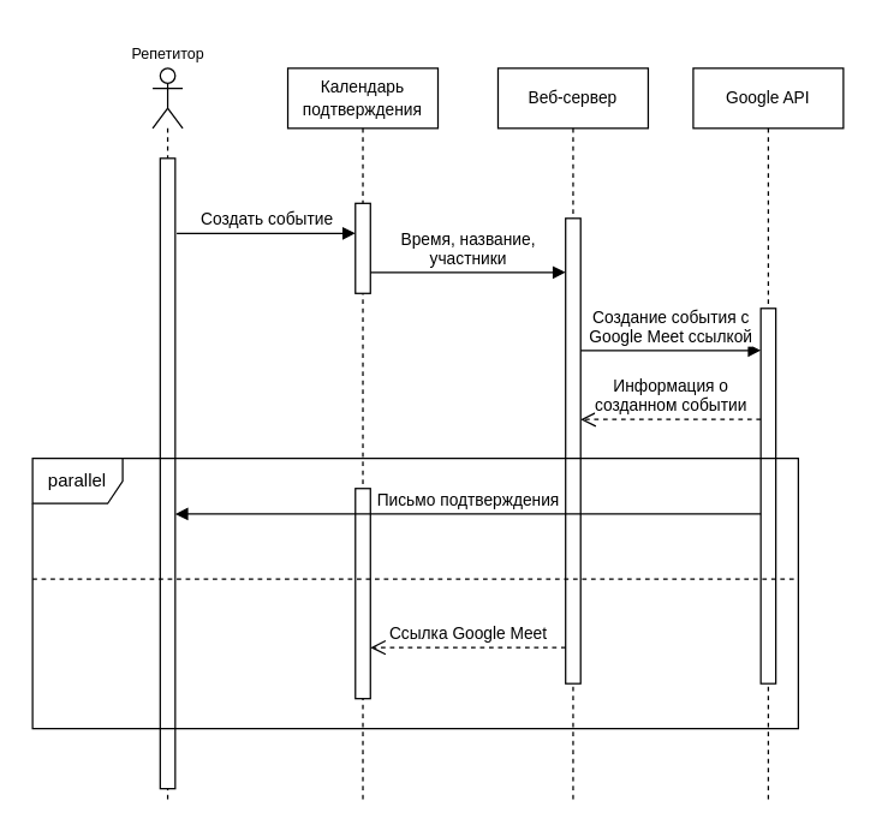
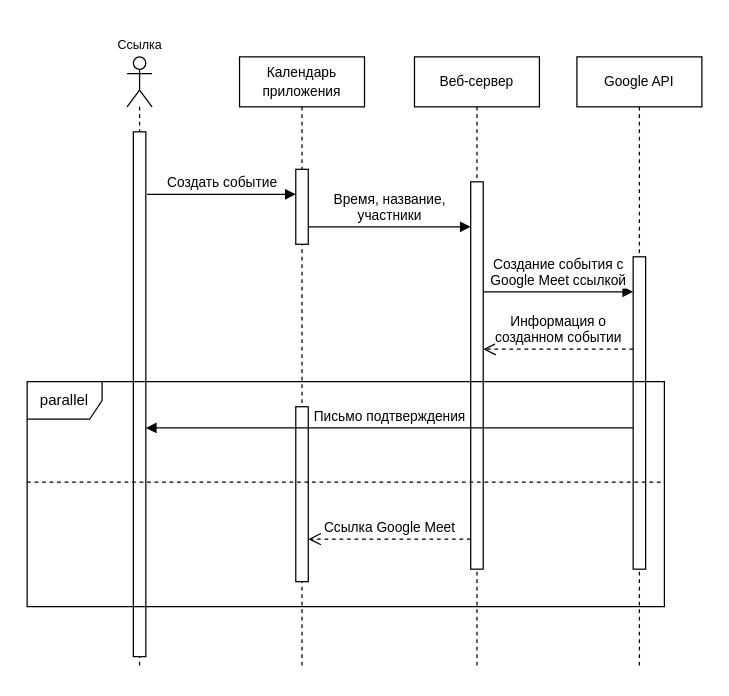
- <mxCell id="4" value="&lt;font style=&quot;font-size: 10px;&quot;&gt;Репетитор&lt;/font&gt;" style="text;html=1;align=center;verticalAlign=middle;resizable=0;points=[];autosize=1;strokeColor=none;fillColor=none;" vertex="1" parent="1"><mxGeometry x="76" y="20" width="70" height="30" as="geometry" /></mxCell>
+ <mxCell id="4" value="&lt;font style=&quot;font-size: 10px;&quot;&gt;Ссылка&lt;/font&gt;" style="text;html=1;align=center;verticalAlign=middle;resizable=0;points=[];autosize=1;strokeColor=none;fillColor=none;" vertex="1" parent="1"><mxGeometry x="76" y="20" width="70" height="30" as="geometry" /></mxCell>
- <mxCell id="5" value="&lt;font style=&quot;font-size: 11px;&quot;&gt;Календарь подтверждения&lt;/font&gt;" style="shape=umlLifeline;perimeter=lifelinePerimeter;whiteSpace=wrap;html=1;container=1;dropTarget=0;collapsible=0;recursiveResize=0;outlineConnect=0;portConstraint=eastwest;newEdgeStyle={&quot;curved&quot;:0,&quot;rounded&quot;:0};" vertex="1" parent="1"><mxGeometry x="191" y="45" width="100" height="490" as="geometry" /></mxCell>
+ <mxCell id="5" value="&lt;font style=&quot;font-size: 11px;&quot;&gt;Календарь приложения&lt;/font&gt;" style="shape=umlLifeline;perimeter=lifelinePerimeter;whiteSpace=wrap;html=1;container=1;dropTarget=0;collapsible=0;recursiveResize=0;outlineConnect=0;portConstraint=eastwest;newEdgeStyle={&quot;curved&quot;:0,&quot;rounded&quot;:0};" vertex="1" parent="1"><mxGeometry x="191" y="45" width="100" height="490" as="geometry" /></mxCell>
